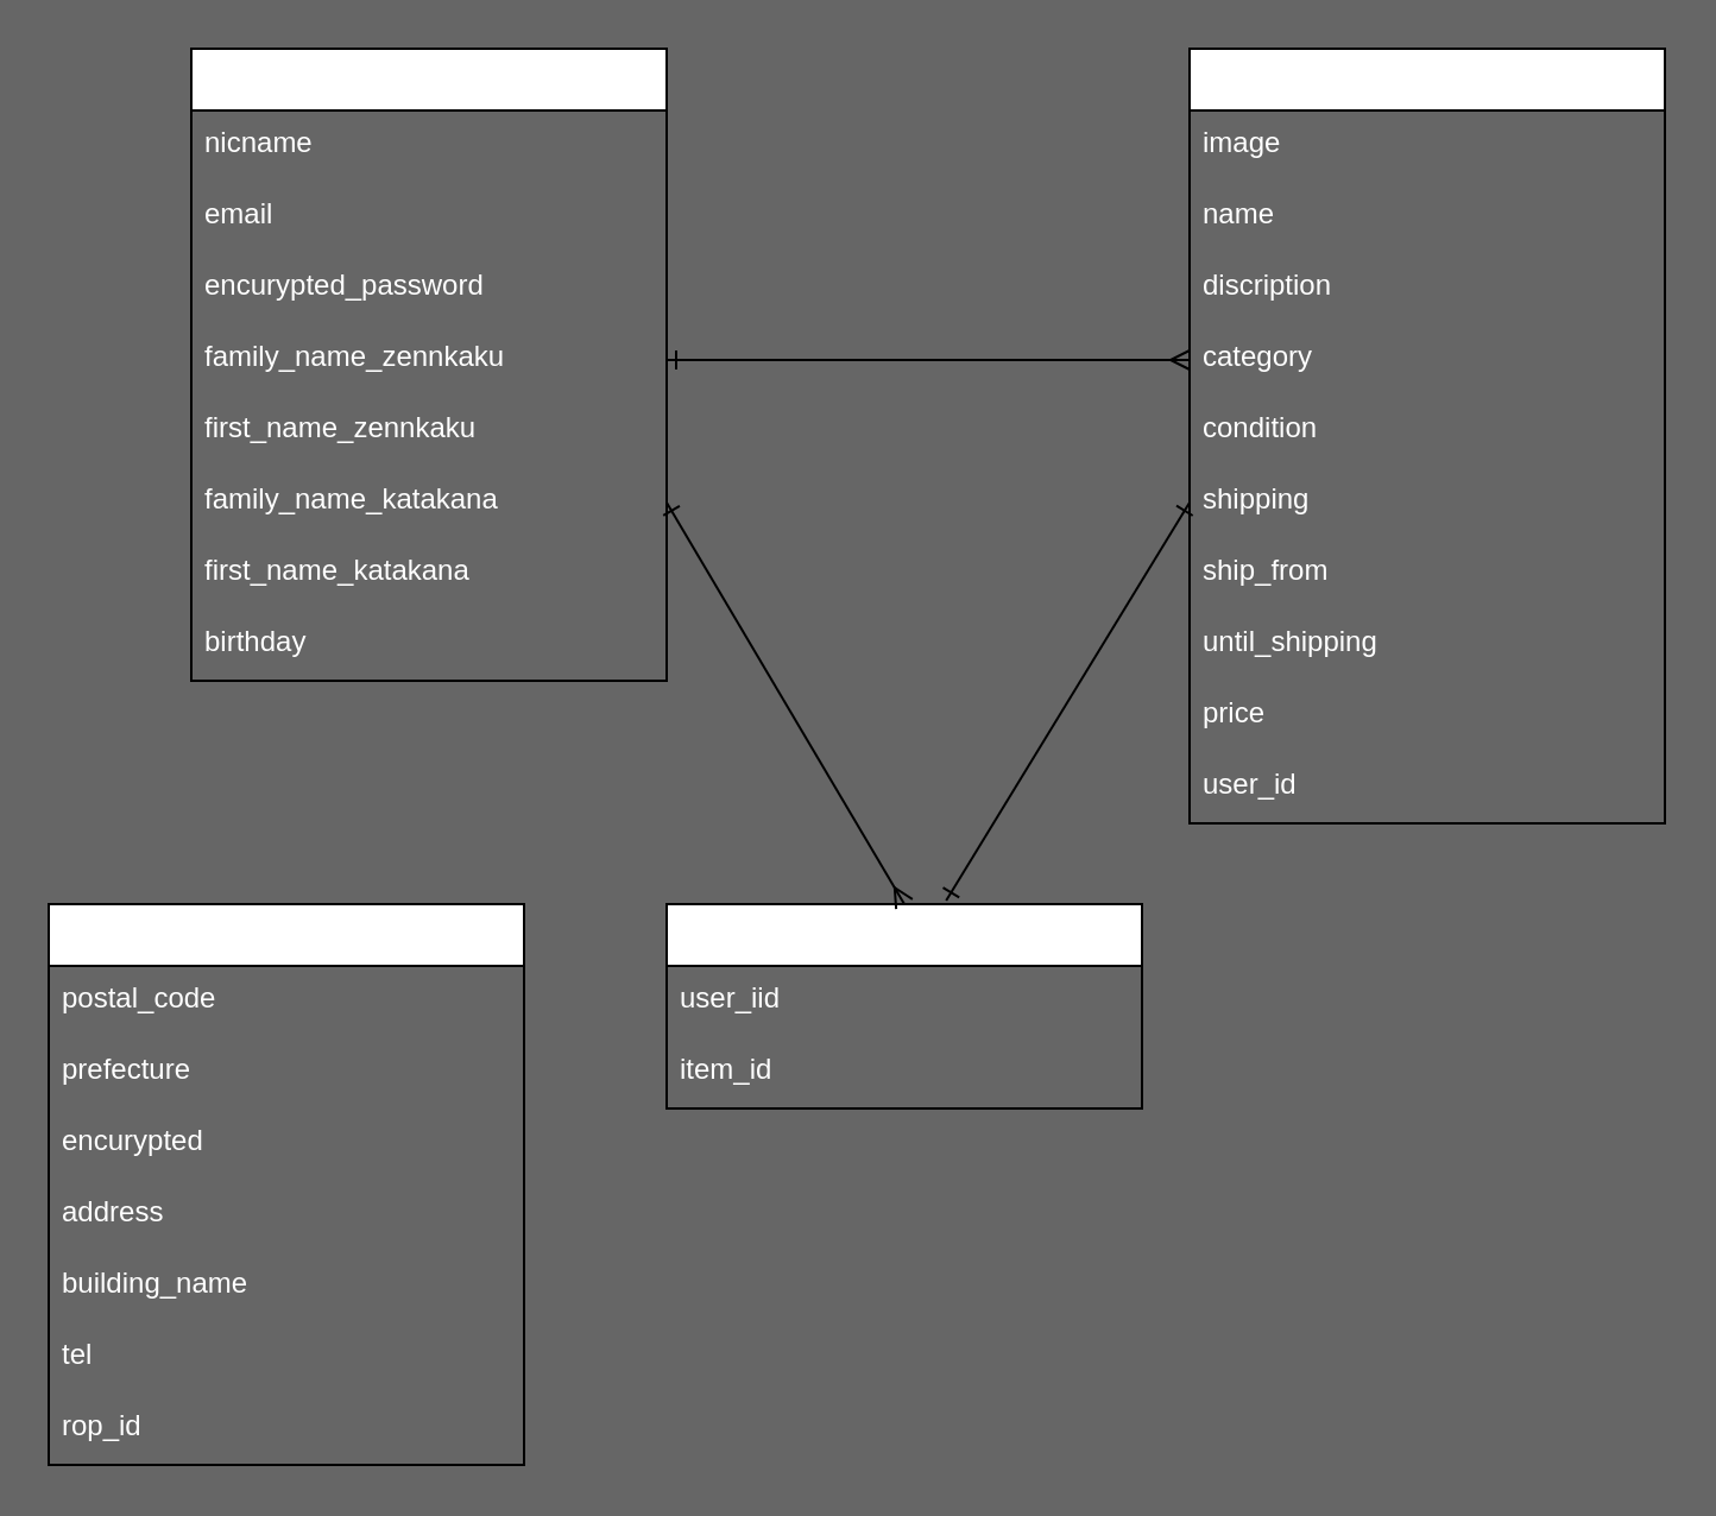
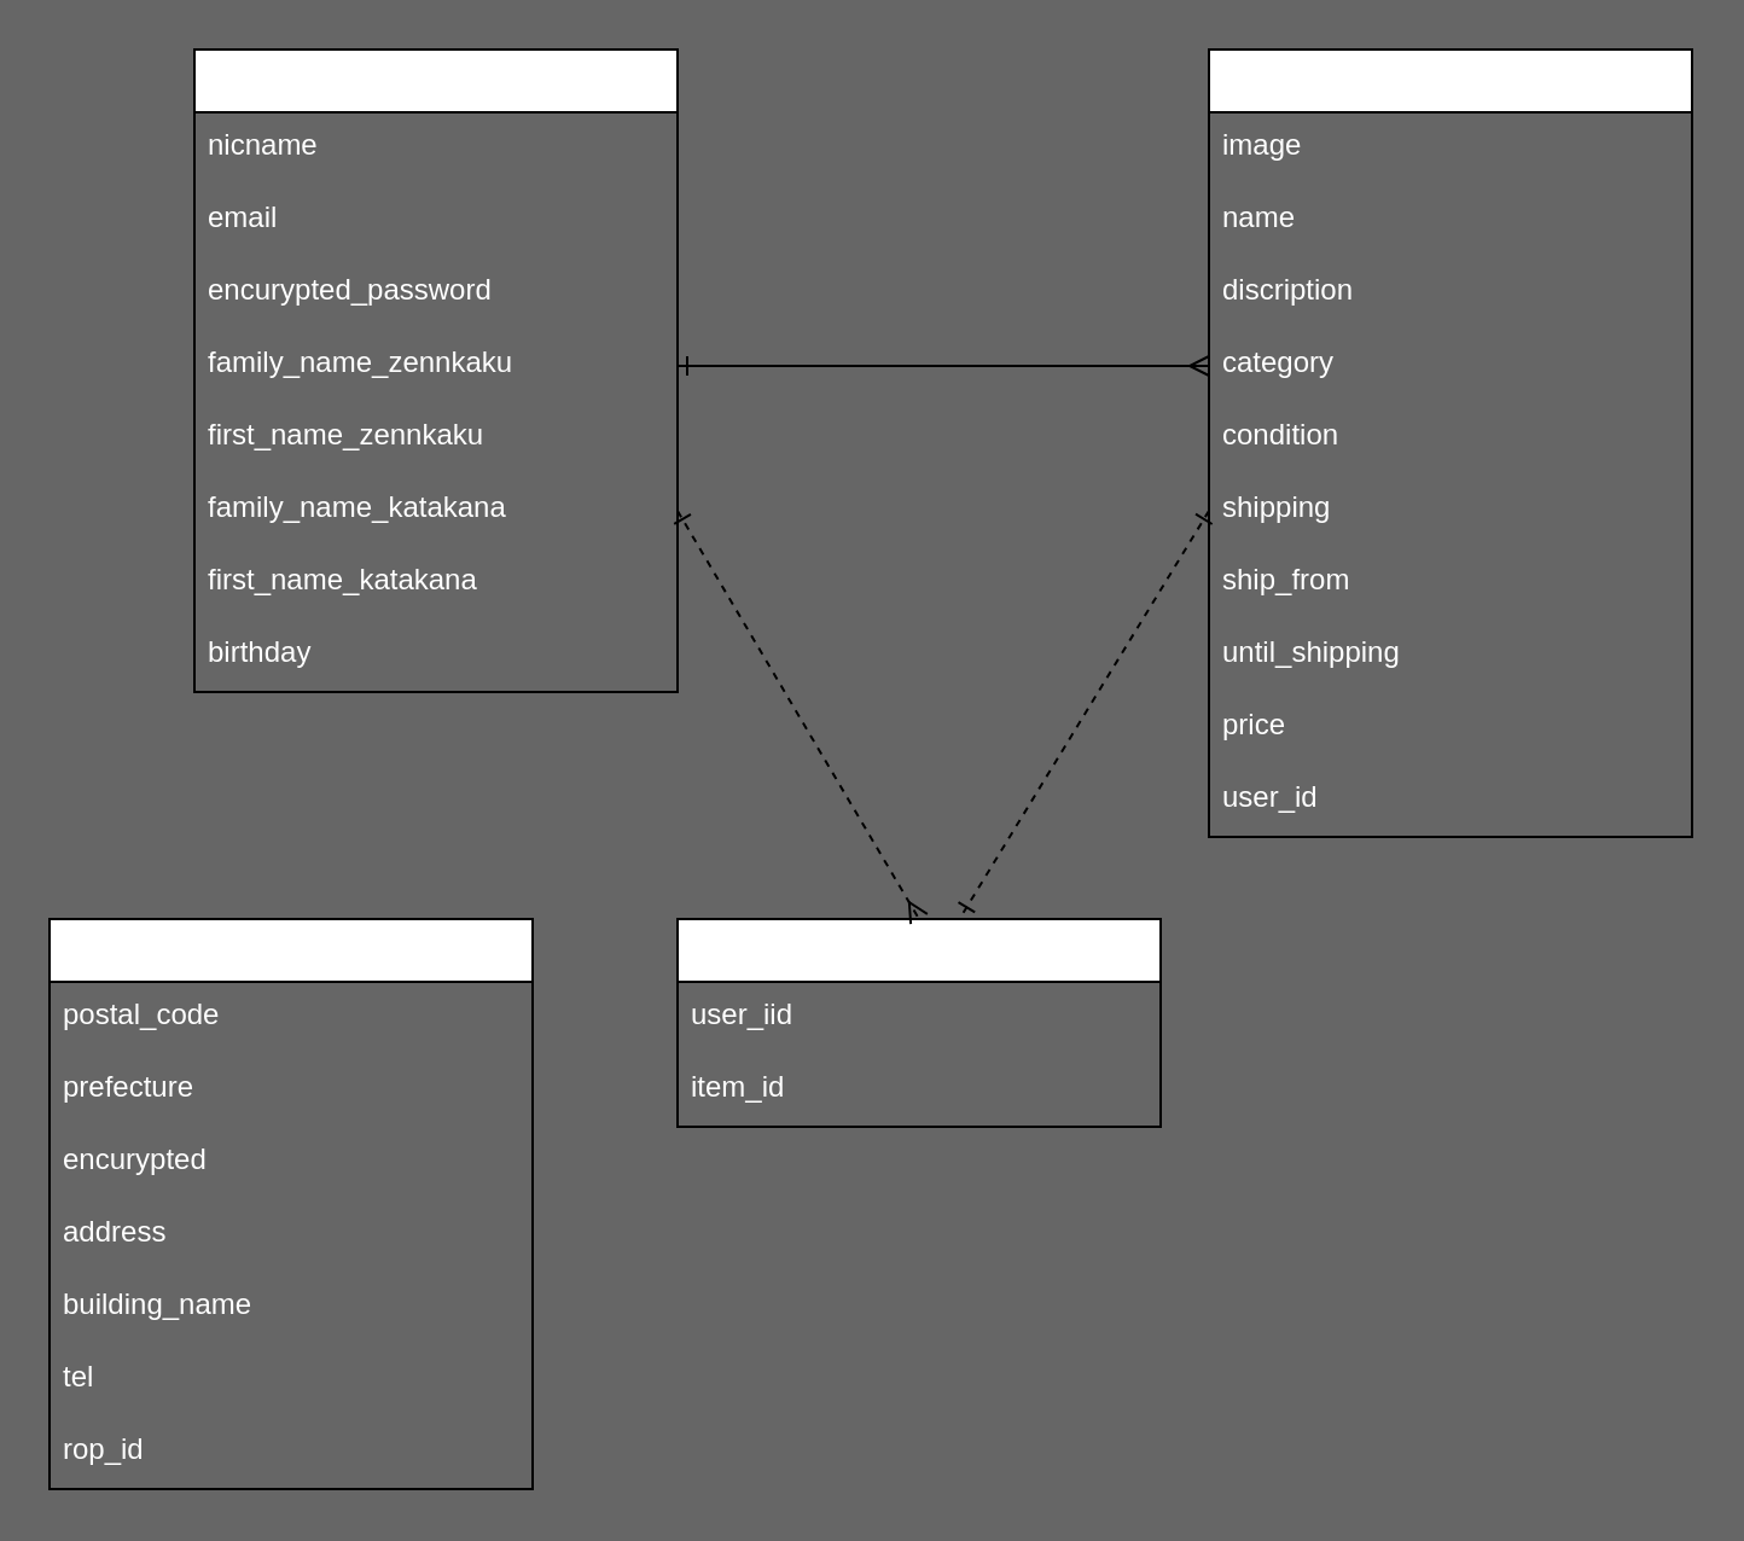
- <mxCell id="34" style="edgeStyle=none;html=1;exitX=0;exitY=0.5;exitDx=0;exitDy=0;entryX=0.588;entryY=-0.017;entryDx=0;entryDy=0;entryPerimeter=0;endArrow=ERone;endFill=0;startArrow=ERone;startFill=0;fontColor=#FFFFFF;labelBackgroundColor=none;labelBorderColor=none;" edge="1" parent="1" source="17" target="30"><mxGeometry relative="1" as="geometry" /></mxCell>
+ <mxCell id="34" style="edgeStyle=none;html=1;exitX=0;exitY=0.5;exitDx=0;exitDy=0;entryX=0.588;entryY=-0.017;entryDx=0;entryDy=0;entryPerimeter=0;endArrow=ERone;endFill=0;startArrow=ERone;startFill=0;fontColor=#FFFFFF;labelBackgroundColor=none;labelBorderColor=none;dashed=1;" edge="1" parent="1" source="17" target="30"><mxGeometry relative="1" as="geometry" /></mxCell>
- <mxCell id="35" style="edgeStyle=none;html=1;exitX=1;exitY=0.5;exitDx=0;exitDy=0;entryX=0.5;entryY=0;entryDx=0;entryDy=0;endArrow=ERmany;endFill=0;startArrow=ERone;startFill=0;fontColor=#FFFFFF;labelBackgroundColor=none;labelBorderColor=none;" edge="1" parent="1" source="8" target="30"><mxGeometry relative="1" as="geometry" /></mxCell>
+ <mxCell id="35" style="edgeStyle=none;html=1;exitX=1;exitY=0.5;exitDx=0;exitDy=0;entryX=0.5;entryY=0;entryDx=0;entryDy=0;endArrow=ERmany;endFill=0;startArrow=ERone;startFill=0;fontColor=#FFFFFF;labelBackgroundColor=none;labelBorderColor=none;dashed=1;" edge="1" parent="1" source="8" target="30"><mxGeometry relative="1" as="geometry" /></mxCell>
